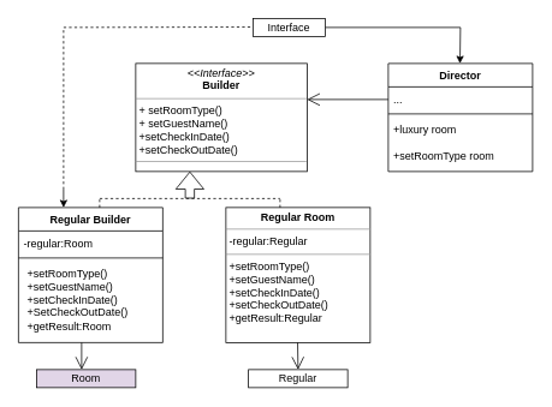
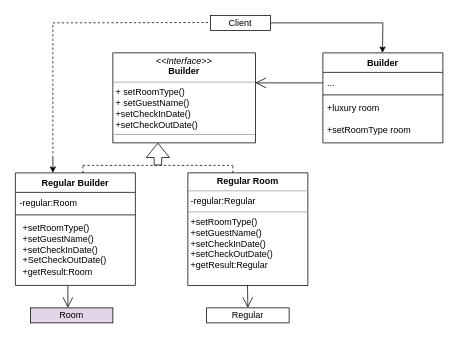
- <mxCell id="8" value="Interface" style="rounded=0;whiteSpace=wrap;html=1;" vertex="1" parent="1"><mxGeometry x="280" y="20" width="80" height="20" as="geometry" /></mxCell>
+ <mxCell id="8" value="Client" style="rounded=0;whiteSpace=wrap;html=1;" vertex="1" parent="1"><mxGeometry x="280" y="20" width="80" height="20" as="geometry" /></mxCell>
- <mxCell id="2" value="Director" style="swimlane;fontStyle=1;align=center;verticalAlign=top;childLayout=stackLayout;horizontal=1;startSize=26;horizontalStack=0;resizeParent=1;resizeParentMax=0;resizeLast=0;collapsible=1;marginBottom=0;whiteSpace=wrap;html=1;" vertex="1" parent="1"><mxGeometry x="430" y="70" width="160" height="120" as="geometry" /></mxCell>
+ <mxCell id="2" value="Builder" style="swimlane;fontStyle=1;align=center;verticalAlign=top;childLayout=stackLayout;horizontal=1;startSize=26;horizontalStack=0;resizeParent=1;resizeParentMax=0;resizeLast=0;collapsible=1;marginBottom=0;whiteSpace=wrap;html=1;" vertex="1" parent="1"><mxGeometry x="430" y="70" width="160" height="120" as="geometry" /></mxCell>
